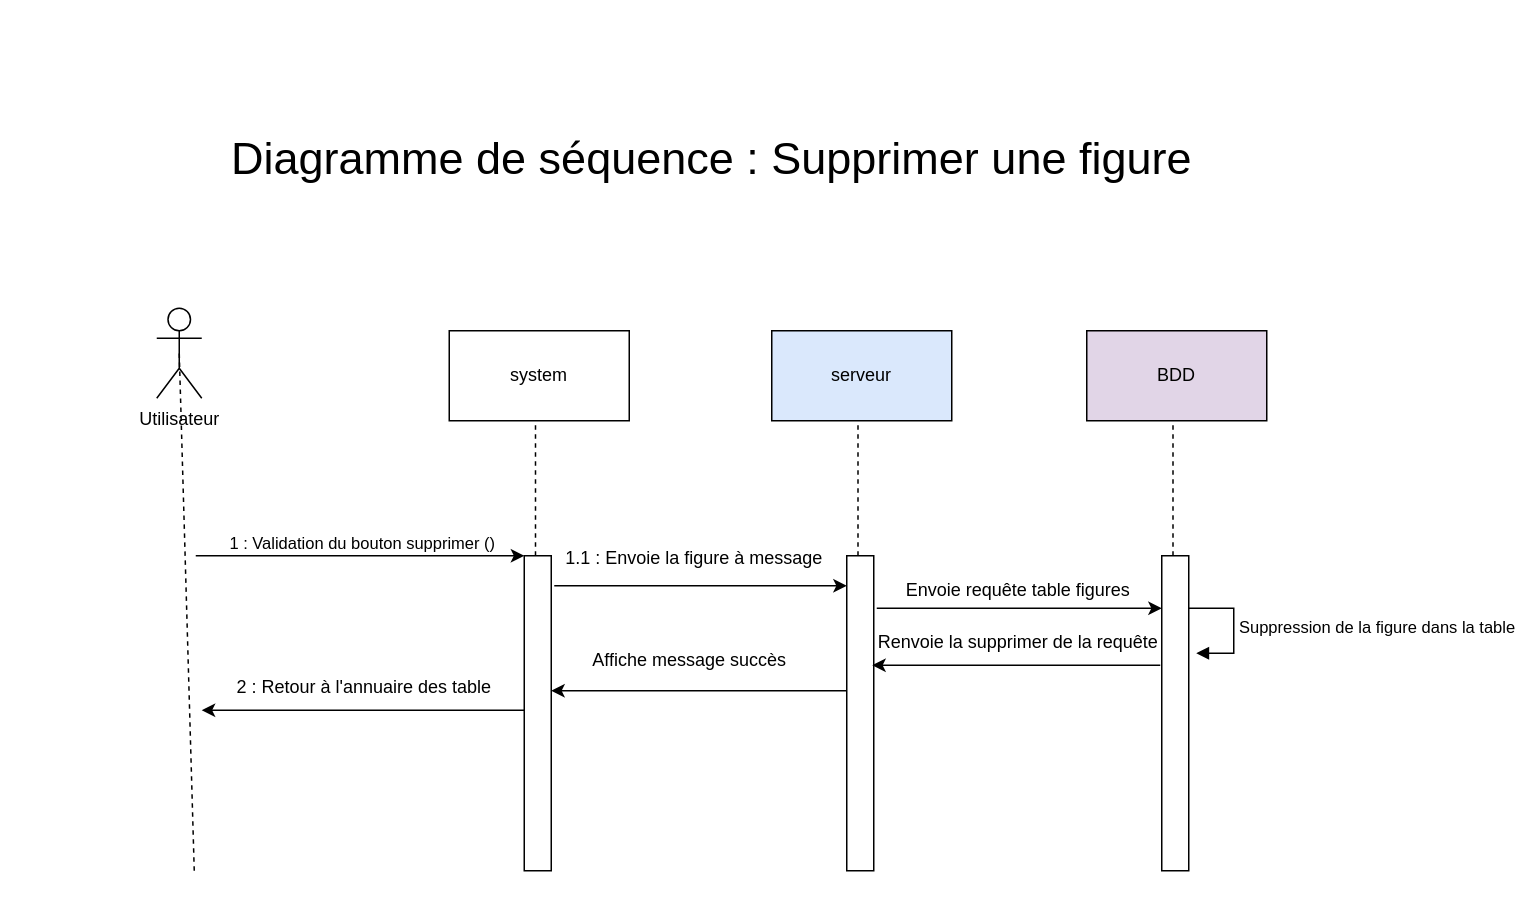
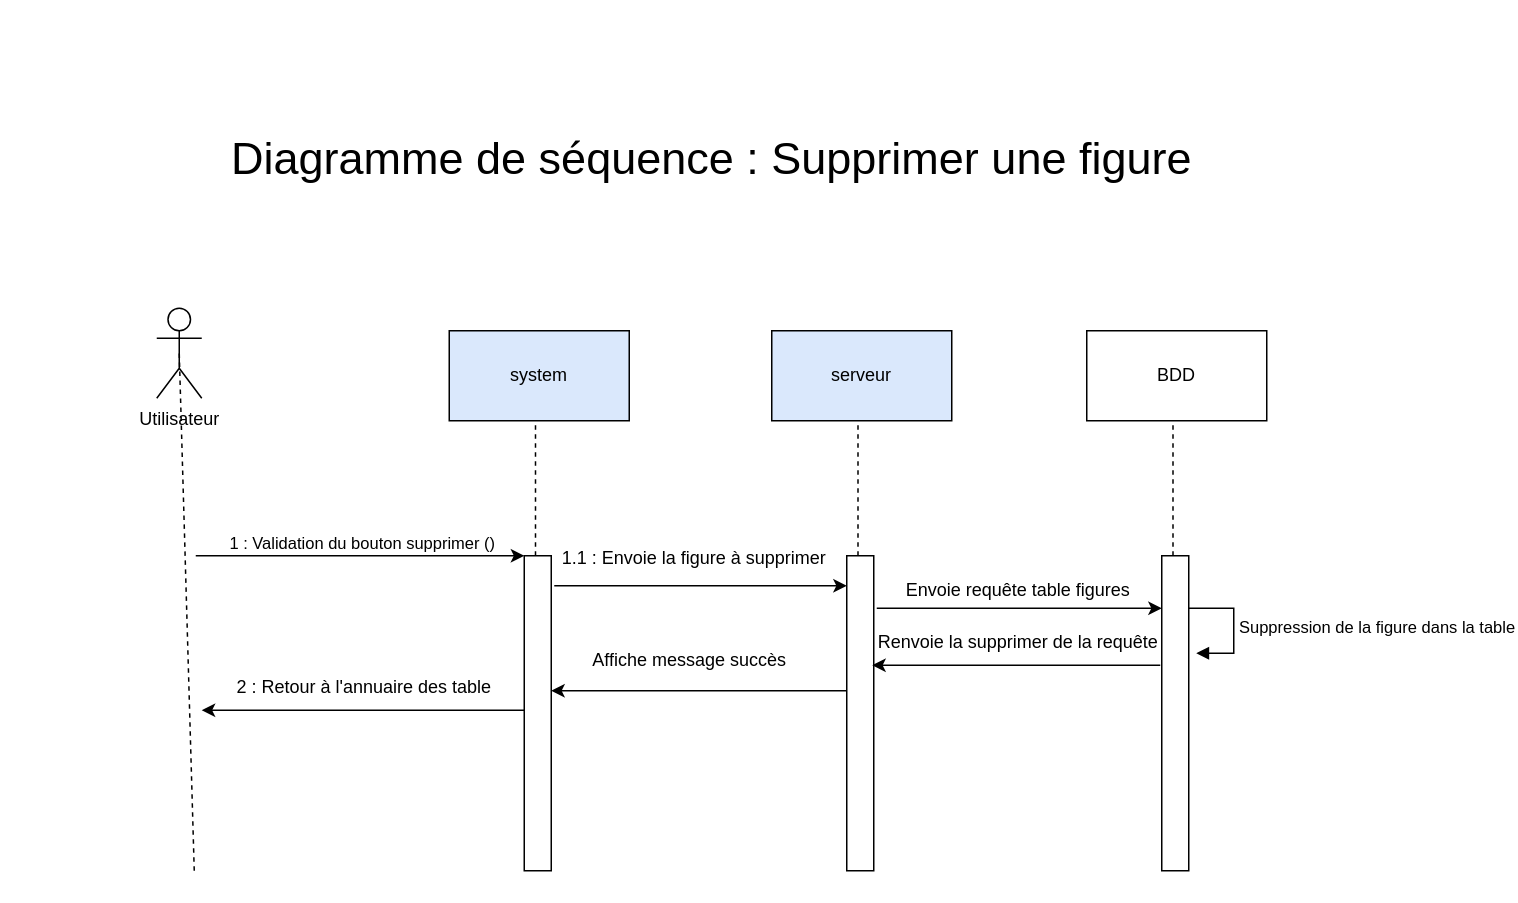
- <mxCell id="4" value="system" style="rounded=0;whiteSpace=wrap;html=1;" parent="1" vertex="1"><mxGeometry x="299" y="220" width="120" height="60" as="geometry" /></mxCell>
+ <mxCell id="4" value="system" style="rounded=0;whiteSpace=wrap;html=1;fillColor=#dae8fc;" parent="1" vertex="1"><mxGeometry x="299" y="220" width="120" height="60" as="geometry" /></mxCell>
- <mxCell id="12" value="BDD" style="rounded=0;whiteSpace=wrap;html=1;fillColor=#e1d5e7;" parent="1" vertex="1"><mxGeometry x="724" y="220" width="120" height="60" as="geometry" /></mxCell>
+ <mxCell id="12" value="BDD" style="rounded=0;whiteSpace=wrap;html=1;" parent="1" vertex="1"><mxGeometry x="724" y="220" width="120" height="60" as="geometry" /></mxCell>
- <mxCell id="16" value="1.1 : Envoie la figure à message" style="text;html=1;align=center;verticalAlign=middle;resizable=0;points=[];autosize=1;strokeColor=none;fillColor=none;" parent="1" vertex="1"><mxGeometry x="362" y="357" width="200" height="30" as="geometry" /></mxCell>
+ <mxCell id="16" value="1.1 : Envoie la figure à supprimer" style="text;html=1;align=center;verticalAlign=middle;resizable=0;points=[];autosize=1;strokeColor=none;fillColor=none;" parent="1" vertex="1"><mxGeometry x="362" y="357" width="200" height="30" as="geometry" /></mxCell>
